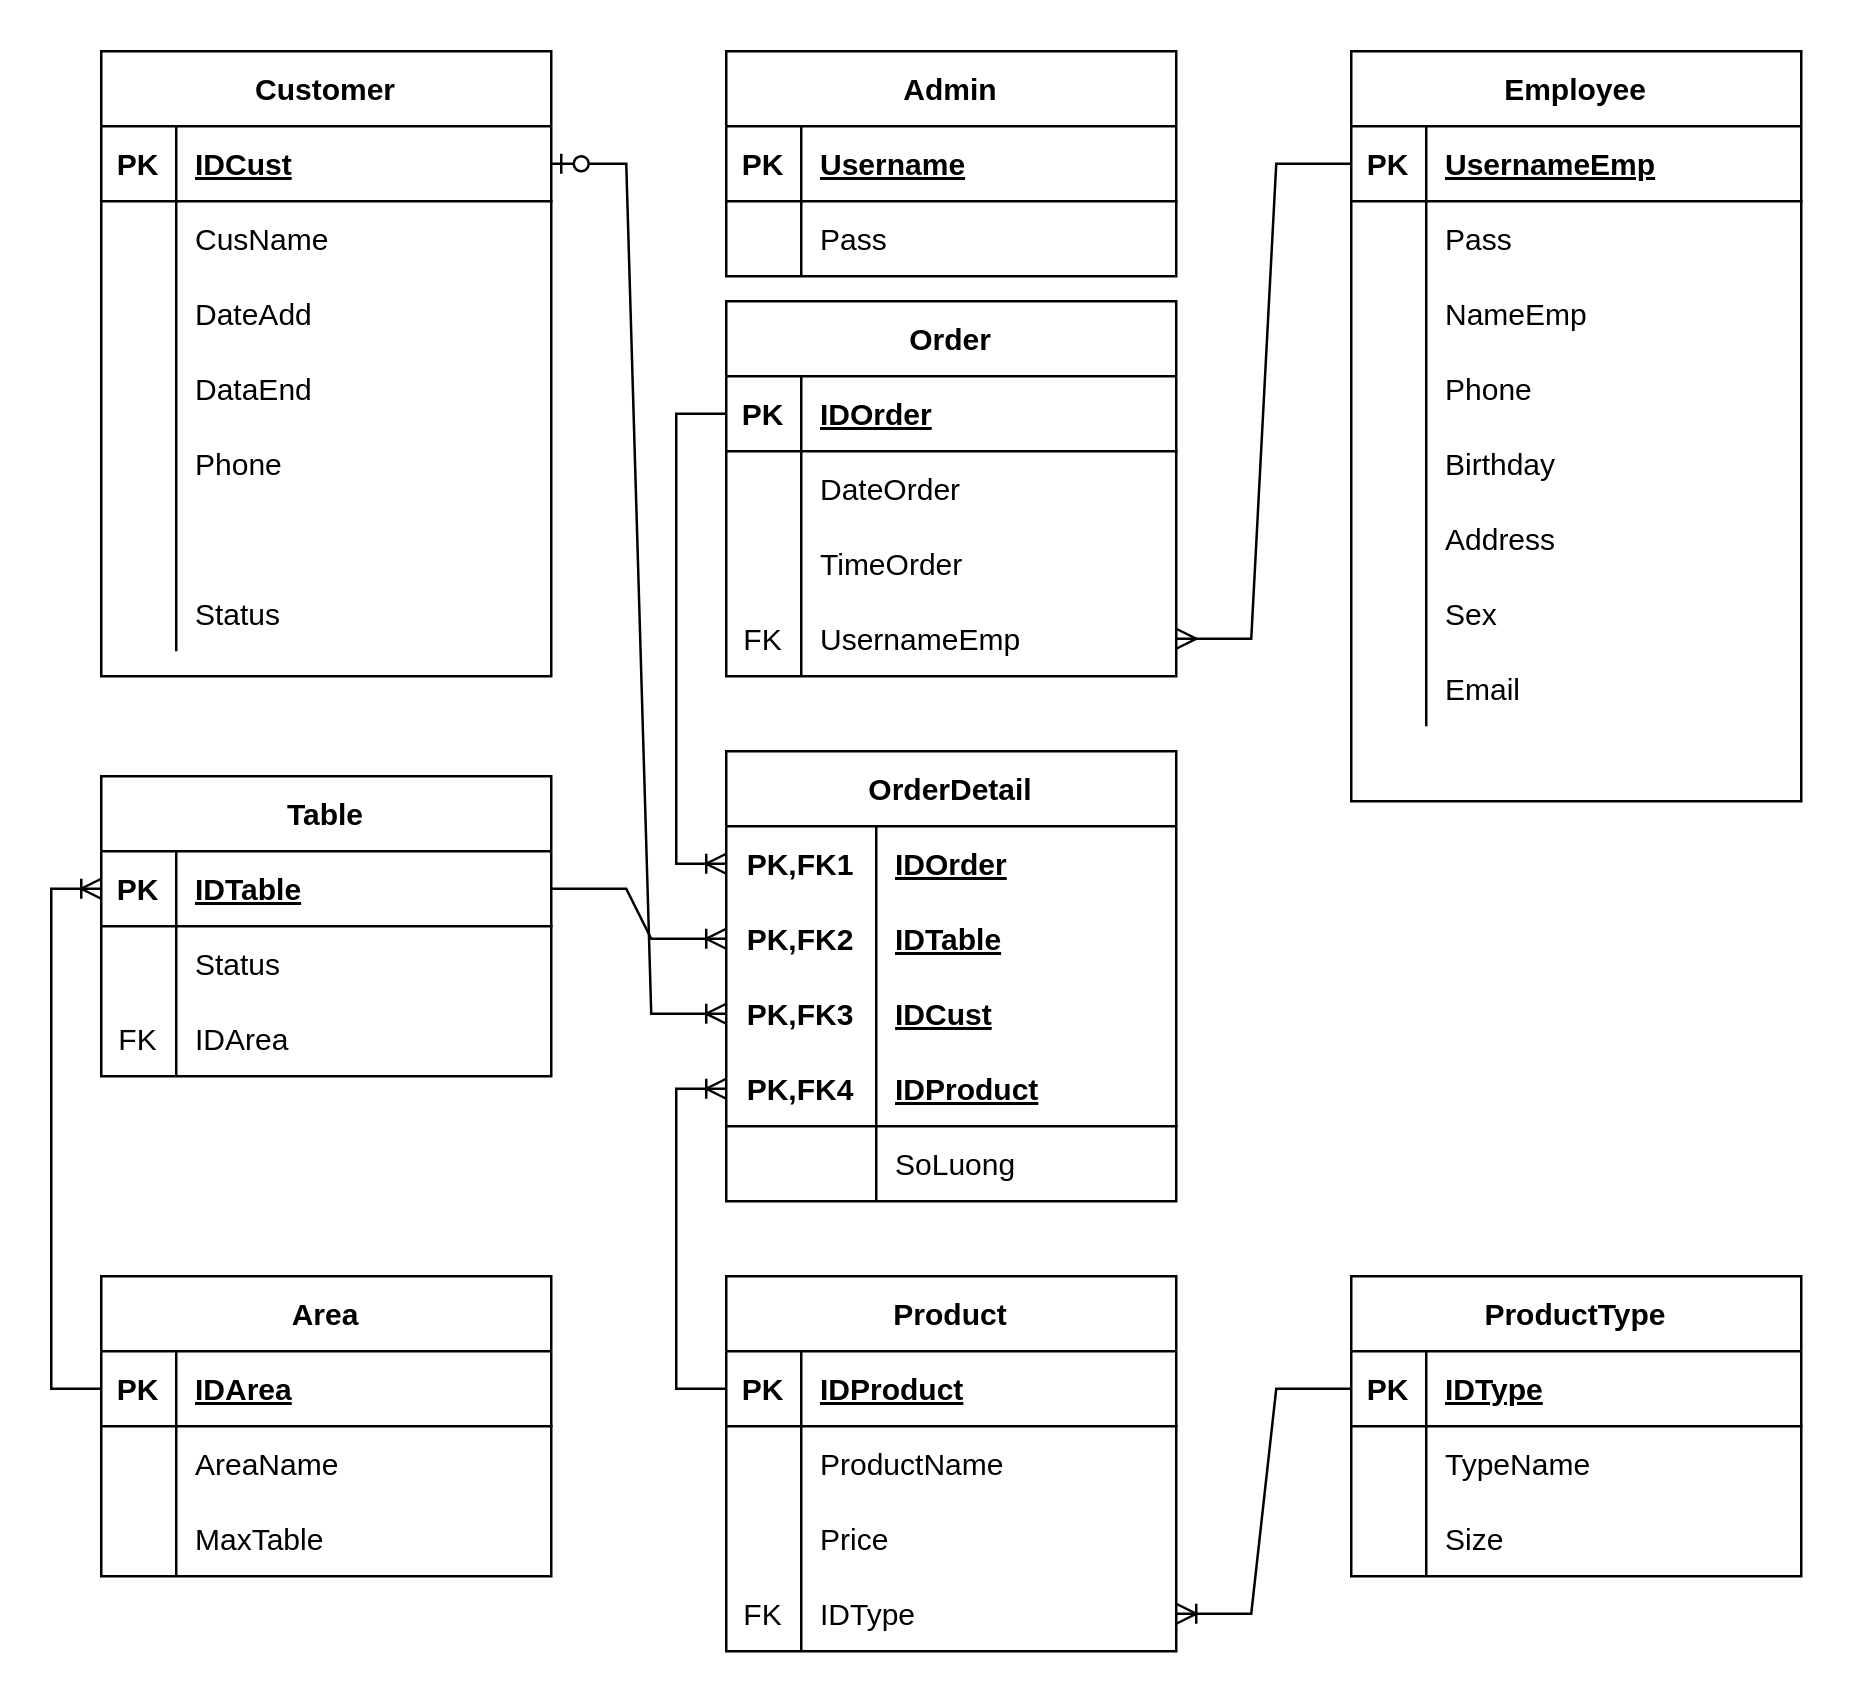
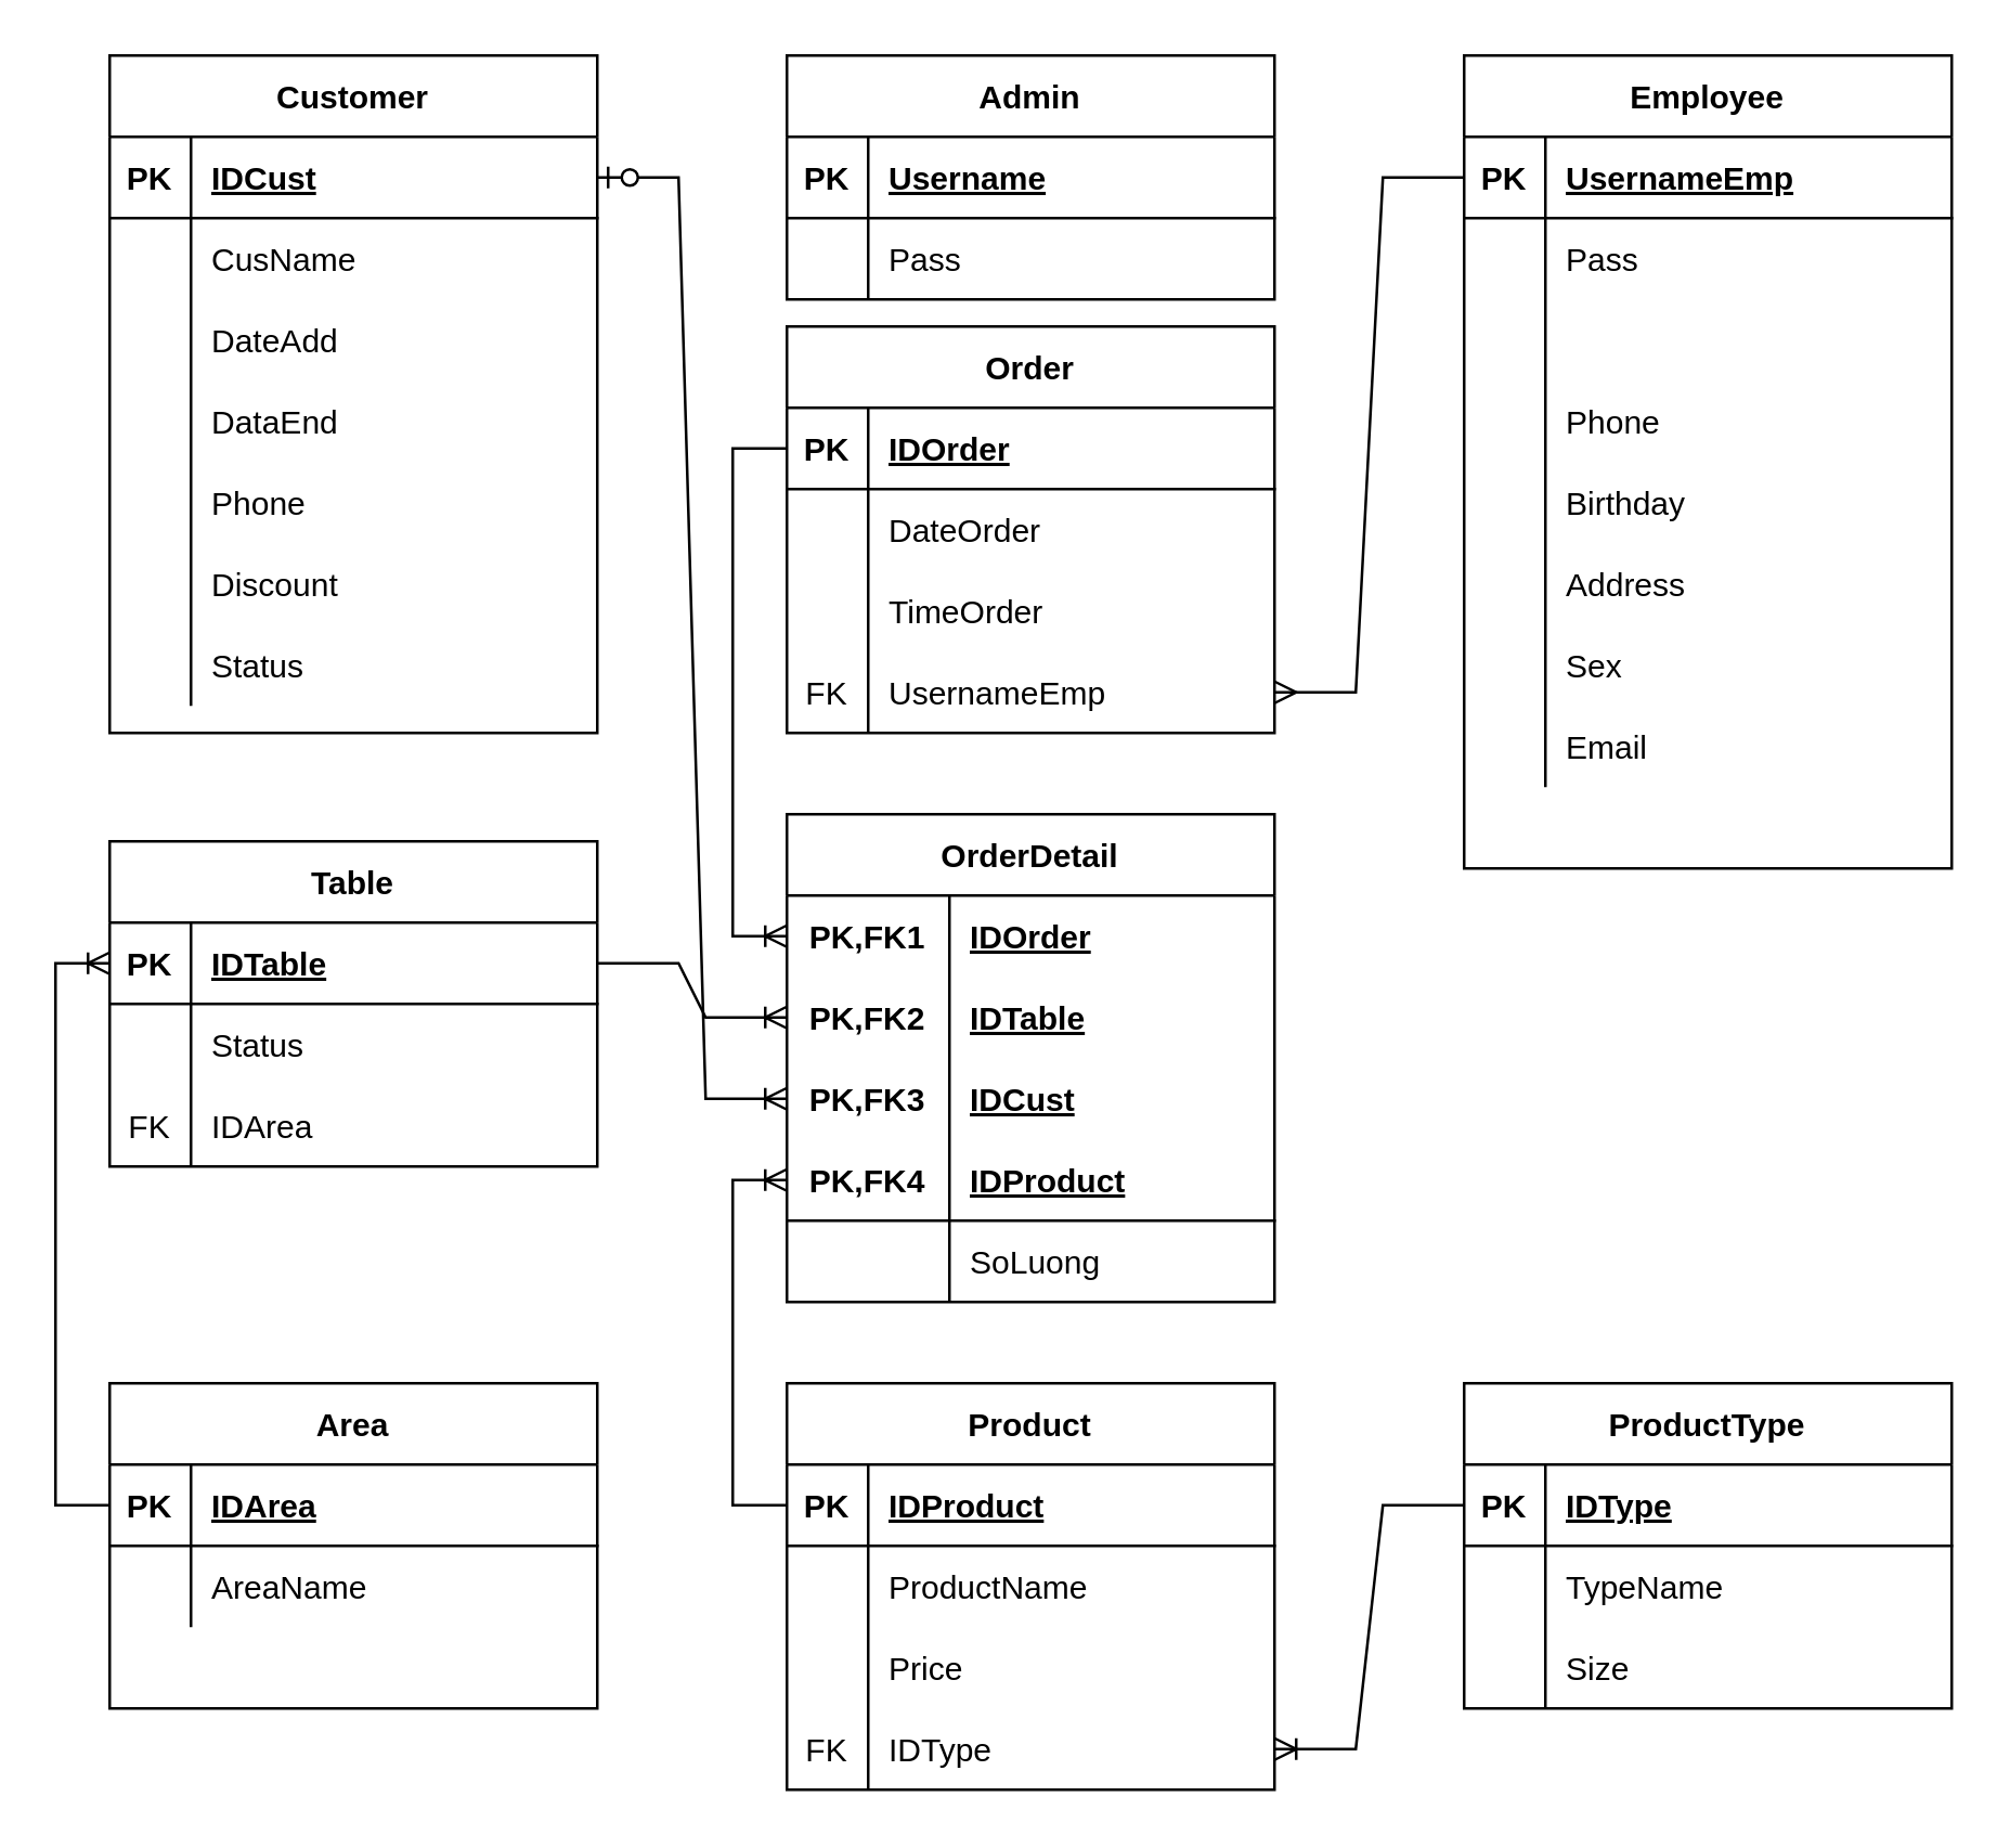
- <mxCell id="11" value="NameEmp" style="shape=partialRectangle;connectable=0;fillColor=none;top=0;left=0;bottom=0;right=0;align=left;spacingLeft=6;overflow=hidden;" parent="9" vertex="1"><mxGeometry x="30" width="150" height="30" as="geometry"><mxRectangle width="150" height="30" as="alternateBounds" /></mxGeometry></mxCell>
+ <mxCell id="132" value="Discount" style="shape=partialRectangle;connectable=0;fillColor=none;top=0;left=0;bottom=0;right=0;align=left;spacingLeft=6;overflow=hidden;" parent="130" vertex="1"><mxGeometry x="30" width="150" height="30" as="geometry"><mxRectangle width="150" height="30" as="alternateBounds" /></mxGeometry></mxCell>
- <mxCell id="100" value="MaxTable" style="shape=partialRectangle;connectable=0;fillColor=none;top=0;left=0;bottom=0;right=0;align=left;spacingLeft=6;overflow=hidden;" parent="98" vertex="1"><mxGeometry x="30" width="150" height="30" as="geometry"><mxRectangle width="150" height="30" as="alternateBounds" /></mxGeometry></mxCell>
